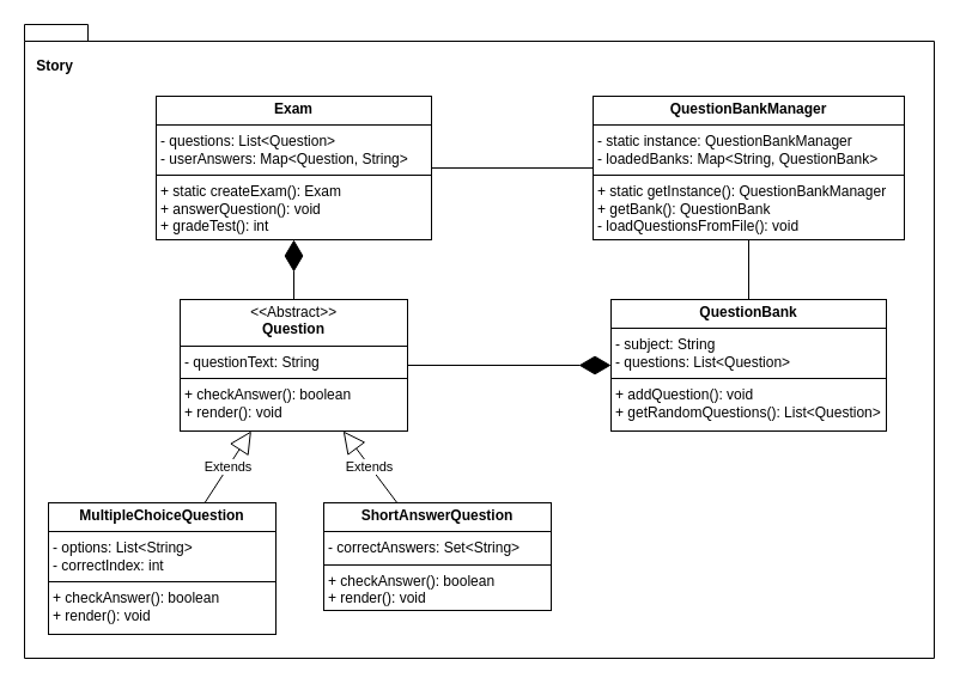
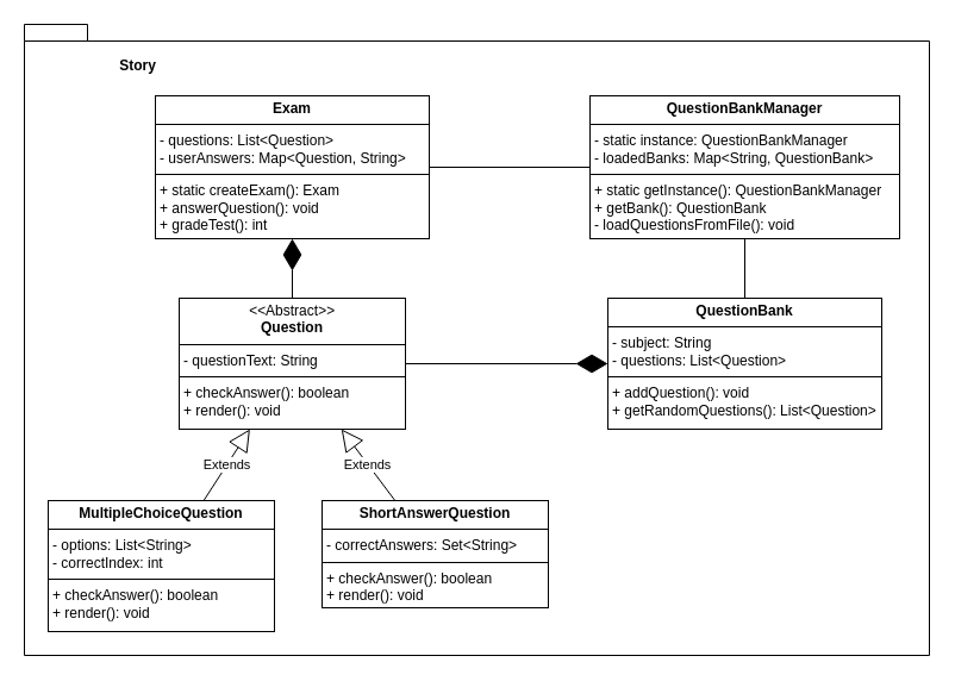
- <mxCell id="15" value="&lt;b&gt;Story&lt;/b&gt;" style="text;html=1;align=center;verticalAlign=middle;resizable=0;points=[];autosize=1;strokeColor=none;fillColor=none;" vertex="1" parent="1"><mxGeometry x="20" y="40" width="50" height="30" as="geometry" /></mxCell>
+ <mxCell id="15" value="&lt;b&gt;Story&lt;/b&gt;" style="text;html=1;align=center;verticalAlign=middle;resizable=0;points=[];autosize=1;strokeColor=none;fillColor=none;" vertex="1" parent="1"><mxGeometry x="90" y="40" width="50" height="30" as="geometry" /></mxCell>
